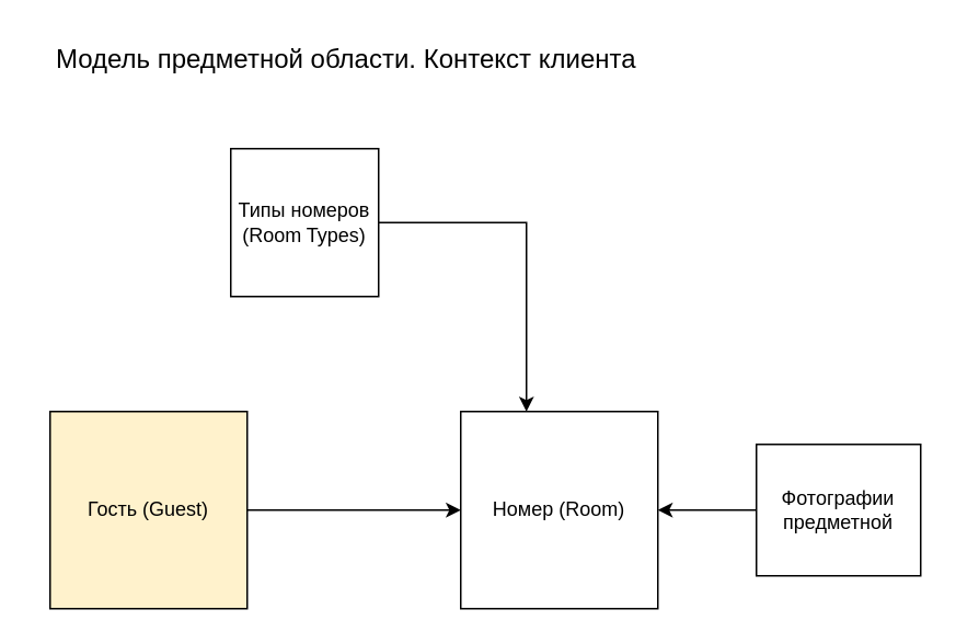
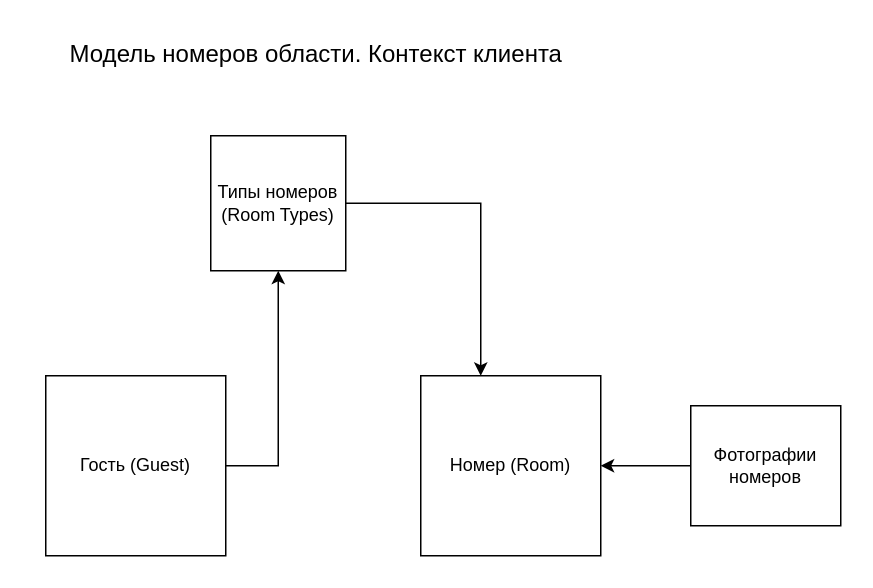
- <mxCell id="9" value="Модель предметной области. Контекст клиента" style="text;html=1;align=center;verticalAlign=middle;resizable=0;points=[];autosize=1;strokeColor=none;fillColor=none;fontSize=16;" vertex="1" parent="1"><mxGeometry x="20" y="20" width="380" height="30" as="geometry" /></mxCell>
+ <mxCell id="9" value="Модель номеров области. Контекст клиента" style="text;html=1;align=center;verticalAlign=middle;resizable=0;points=[];autosize=1;strokeColor=none;fillColor=none;fontSize=16;" vertex="1" parent="1"><mxGeometry x="20" y="20" width="380" height="30" as="geometry" /></mxCell>
- <mxCell id="3" value="Гость (Guest)" style="whiteSpace=wrap;html=1;aspect=fixed;fillColor=#fff2cc;" parent="1" vertex="1"><mxGeometry x="30" y="250" width="120" height="120" as="geometry" /></mxCell>
+ <mxCell id="3" value="Гость (Guest)" style="whiteSpace=wrap;html=1;aspect=fixed;" parent="1" vertex="1"><mxGeometry x="30" y="250" width="120" height="120" as="geometry" /></mxCell>
- <mxCell id="2" style="edgeStyle=orthogonalEdgeStyle;rounded=0;orthogonalLoop=1;jettySize=auto;html=1;exitX=1;exitY=0.5;exitDx=0;exitDy=0;" edge="1" parent="1" source="3" target="4"><mxGeometry relative="1" as="geometry" /></mxCell>
+ <mxCell id="2" style="edgeStyle=orthogonalEdgeStyle;rounded=0;orthogonalLoop=1;jettySize=auto;html=1;exitX=1;exitY=0.5;exitDx=0;exitDy=0;" edge="1" parent="1" source="3" target="6"><mxGeometry relative="1" as="geometry" /></mxCell>
- <mxCell id="8" value="Фотографии предметной" style="rounded=0;whiteSpace=wrap;html=1;" vertex="1" parent="1"><mxGeometry x="460" y="270" width="100" height="80" as="geometry" /></mxCell>
+ <mxCell id="8" value="Фотографии номеров" style="rounded=0;whiteSpace=wrap;html=1;" vertex="1" parent="1"><mxGeometry x="460" y="270" width="100" height="80" as="geometry" /></mxCell>
